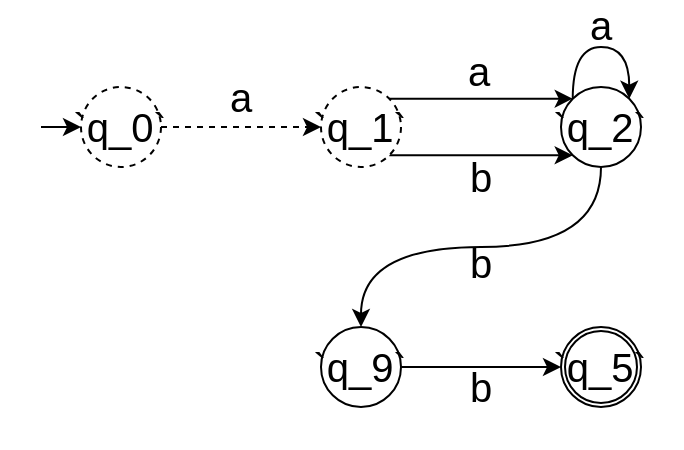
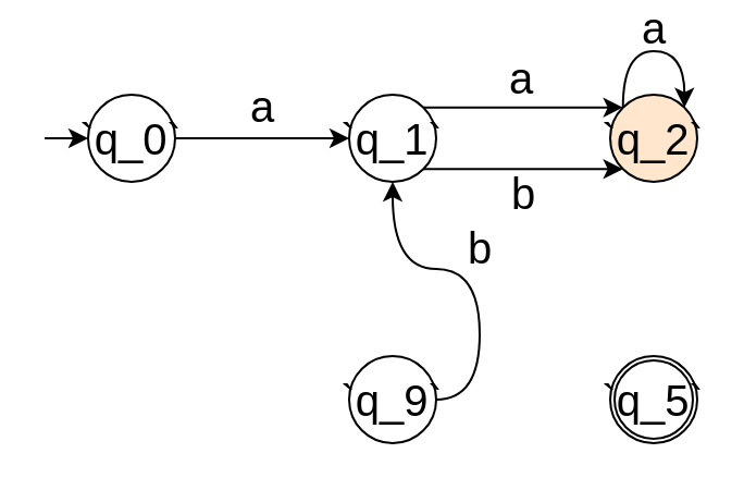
- <mxCell id="4" value="`q_0`" style="ellipse;whiteSpace=wrap;html=1;fontSize=20;dashed=1;" vertex="1" parent="1"><mxGeometry x="40" y="40" width="40" height="40" as="geometry" /></mxCell>
+ <mxCell id="4" value="`q_0`" style="ellipse;whiteSpace=wrap;html=1;fontSize=20;" vertex="1" parent="1"><mxGeometry x="40" y="40" width="40" height="40" as="geometry" /></mxCell>
- <mxCell id="3" value="a" style="edgeStyle=orthogonalEdgeStyle;rounded=0;orthogonalLoop=1;jettySize=auto;html=1;exitX=1;exitY=0.5;exitDx=0;exitDy=0;fontSize=20;dashed=1;" edge="1" parent="1" source="4" target="8"><mxGeometry y="15" relative="1" as="geometry"><mxPoint as="offset" /></mxGeometry></mxCell>
+ <mxCell id="3" value="a" style="edgeStyle=orthogonalEdgeStyle;rounded=0;orthogonalLoop=1;jettySize=auto;html=1;exitX=1;exitY=0.5;exitDx=0;exitDy=0;fontSize=20;" edge="1" parent="1" source="4" target="8"><mxGeometry y="15" relative="1" as="geometry"><mxPoint as="offset" /></mxGeometry></mxCell>
- <mxCell id="8" value="`q_1`" style="ellipse;whiteSpace=wrap;html=1;fontSize=20;dashed=1;" vertex="1" parent="1"><mxGeometry x="160" y="40" width="40" height="40" as="geometry" /></mxCell>
+ <mxCell id="8" value="`q_1`" style="ellipse;whiteSpace=wrap;html=1;fontSize=20;" vertex="1" parent="1"><mxGeometry x="160" y="40" width="40" height="40" as="geometry" /></mxCell>
- <mxCell id="10" value="`q_2`" style="ellipse;whiteSpace=wrap;html=1;fontSize=20;" vertex="1" parent="1"><mxGeometry x="280" y="40" width="40" height="40" as="geometry" /></mxCell>
+ <mxCell id="10" value="`q_2`" style="ellipse;whiteSpace=wrap;html=1;fontSize=20;fillColor=#ffe6cc;" vertex="1" parent="1"><mxGeometry x="280" y="40" width="40" height="40" as="geometry" /></mxCell>
- <mxCell id="9" value="b" style="edgeStyle=orthogonalEdgeStyle;curved=1;orthogonalLoop=1;jettySize=auto;html=1;exitX=0.5;exitY=1;exitDx=0;exitDy=0;entryX=0.5;entryY=0;entryDx=0;entryDy=0;fontSize=20;labelBackgroundColor=none;" edge="1" parent="1" source="10" target="12"><mxGeometry y="8" relative="1" as="geometry"><mxPoint as="offset" /></mxGeometry></mxCell>
- <mxCell id="11" value="b" style="edgeStyle=orthogonalEdgeStyle;curved=1;orthogonalLoop=1;jettySize=auto;html=1;exitX=1;exitY=0.5;exitDx=0;exitDy=0;entryX=0;entryY=0.5;entryDx=0;entryDy=0;fontSize=20;labelBackgroundColor=none;" edge="1" parent="1" source="12" target="13"><mxGeometry y="-10" relative="1" as="geometry"><mxPoint as="offset" /></mxGeometry></mxCell>
+ <mxCell id="11" value="b" style="edgeStyle=orthogonalEdgeStyle;curved=1;orthogonalLoop=1;jettySize=auto;html=1;exitX=1;exitY=0.5;exitDx=0;exitDy=0;fontSize=20;labelBackgroundColor=none;" edge="1" parent="1" source="12" target="8"><mxGeometry y="-10" relative="1" as="geometry"><mxPoint as="offset" /></mxGeometry></mxCell>
